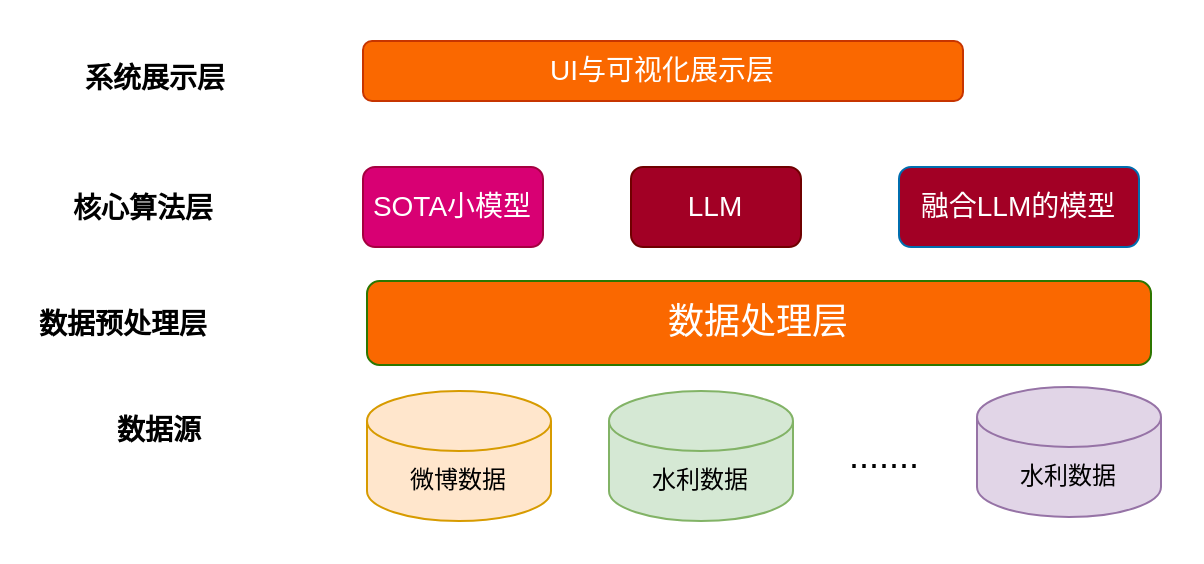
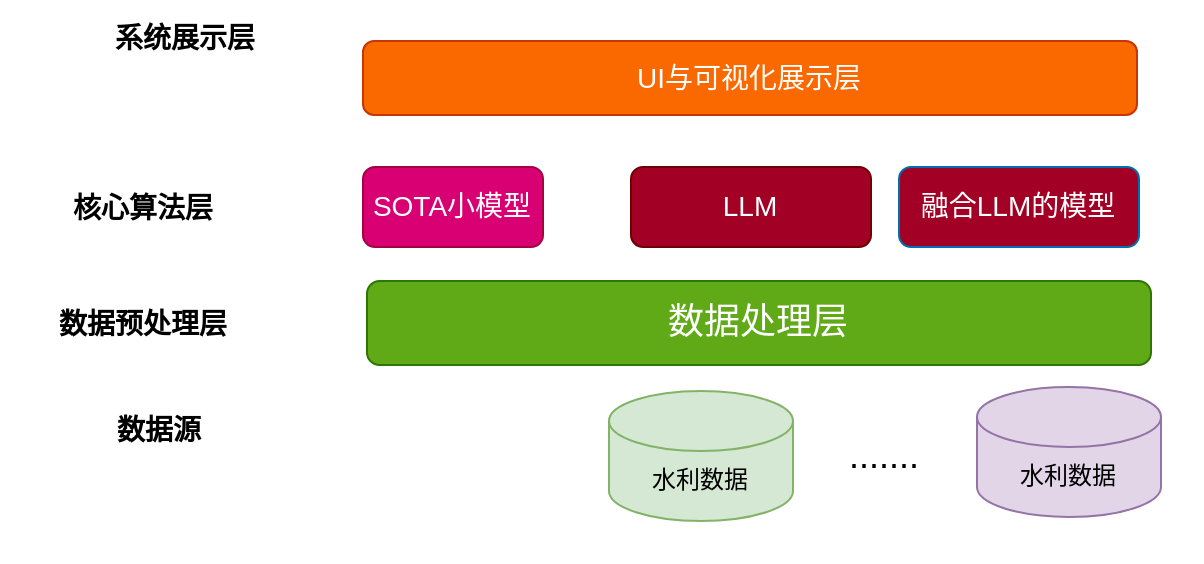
- <mxCell id="10" value="&lt;font color=&quot;#ffffff&quot; style=&quot;font-size: 14px;&quot;&gt;UI与可视化展示层&lt;/font&gt;" style="rounded=1;whiteSpace=wrap;html=1;fillColor=#fa6800;fontColor=#000000;strokeColor=#C73500;" vertex="1" parent="1"><mxGeometry x="181" y="20" width="300" height="30" as="geometry" /></mxCell>
+ <mxCell id="10" value="&lt;font color=&quot;#ffffff&quot; style=&quot;font-size: 14px;&quot;&gt;UI与可视化展示层&lt;/font&gt;" style="rounded=1;whiteSpace=wrap;html=1;fillColor=#fa6800;fontColor=#000000;strokeColor=#C73500;" vertex="1" parent="1"><mxGeometry x="181" y="20" width="387" height="37" as="geometry" /></mxCell>
- <mxCell id="14" value="&lt;font style=&quot;font-size: 14px;&quot;&gt;&lt;b&gt;系统展示层&lt;/b&gt;&lt;/font&gt;" style="text;html=1;align=center;verticalAlign=middle;resizable=0;points=[];autosize=1;strokeColor=none;fillColor=none;" vertex="1" parent="1"><mxGeometry x="33" y="24.5" width="88" height="29" as="geometry" /></mxCell>
+ <mxCell id="14" value="&lt;font style=&quot;font-size: 14px;&quot;&gt;&lt;b&gt;系统展示层&lt;/b&gt;&lt;/font&gt;" style="text;html=1;align=center;verticalAlign=middle;resizable=0;points=[];autosize=1;strokeColor=none;fillColor=none;" vertex="1" parent="1"><mxGeometry x="48" y="4.5" width="88" height="29" as="geometry" /></mxCell>
- <mxCell id="8" value="&lt;font style=&quot;font-size: 14px;&quot;&gt;LLM&lt;/font&gt;" style="rounded=1;whiteSpace=wrap;html=1;fillColor=#a20025;fontColor=#ffffff;strokeColor=#6F0000;" vertex="1" parent="1"><mxGeometry x="315" y="83" width="85" height="40" as="geometry" /></mxCell>
+ <mxCell id="8" value="&lt;font style=&quot;font-size: 14px;&quot;&gt;LLM&lt;/font&gt;" style="rounded=1;whiteSpace=wrap;html=1;fillColor=#a20025;fontColor=#ffffff;strokeColor=#6F0000;" vertex="1" parent="1"><mxGeometry x="315" y="83" width="120" height="40" as="geometry" /></mxCell>
- <mxCell id="6" value="&lt;font style=&quot;font-size: 18px;&quot;&gt;数据处理层&lt;/font&gt;" style="rounded=1;whiteSpace=wrap;html=1;fillColor=#fa6800;fontColor=#ffffff;strokeColor=#2D7600;" vertex="1" parent="1"><mxGeometry x="183" y="140" width="392" height="42" as="geometry" /></mxCell>
+ <mxCell id="6" value="&lt;font style=&quot;font-size: 18px;&quot;&gt;数据处理层&lt;/font&gt;" style="rounded=1;whiteSpace=wrap;html=1;fillColor=#60a917;fontColor=#ffffff;strokeColor=#2D7600;" vertex="1" parent="1"><mxGeometry x="183" y="140" width="392" height="42" as="geometry" /></mxCell>
- <mxCell id="12" value="&lt;font style=&quot;font-size: 14px;&quot;&gt;&lt;b&gt;数据预处理层&lt;/b&gt;&lt;/font&gt;" style="text;html=1;align=center;verticalAlign=middle;resizable=0;points=[];autosize=1;strokeColor=none;fillColor=none;" vertex="1" parent="1"><mxGeometry x="10" y="147" width="102" height="29" as="geometry" /></mxCell>
+ <mxCell id="12" value="&lt;font style=&quot;font-size: 14px;&quot;&gt;&lt;b&gt;数据预处理层&lt;/b&gt;&lt;/font&gt;" style="text;html=1;align=center;verticalAlign=middle;resizable=0;points=[];autosize=1;strokeColor=none;fillColor=none;" vertex="1" parent="1"><mxGeometry x="20" y="147" width="102" height="29" as="geometry" /></mxCell>
- <mxCell id="2" value="微博数据" style="shape=cylinder3;whiteSpace=wrap;html=1;boundedLbl=1;backgroundOutline=1;size=15;fillColor=#ffe6cc;strokeColor=#d79b00;" vertex="1" parent="1"><mxGeometry x="183" y="195" width="92" height="65" as="geometry" /></mxCell>
